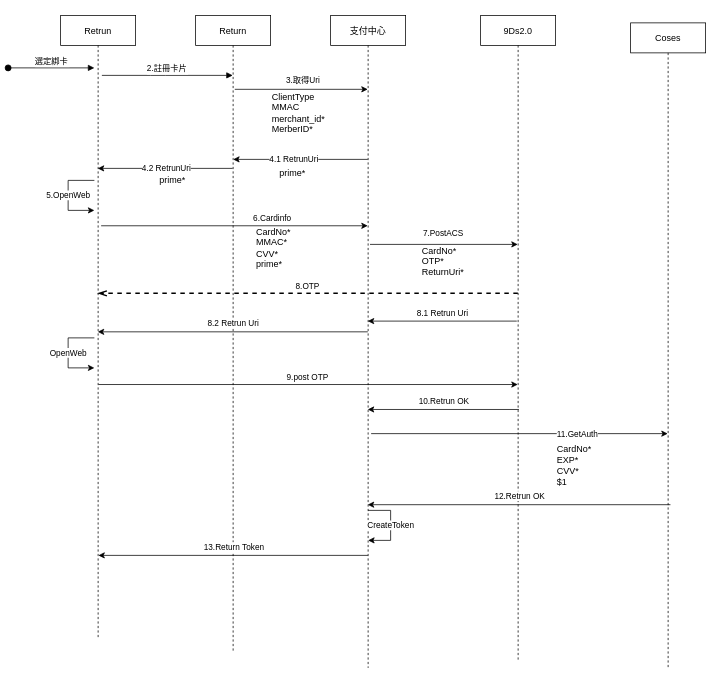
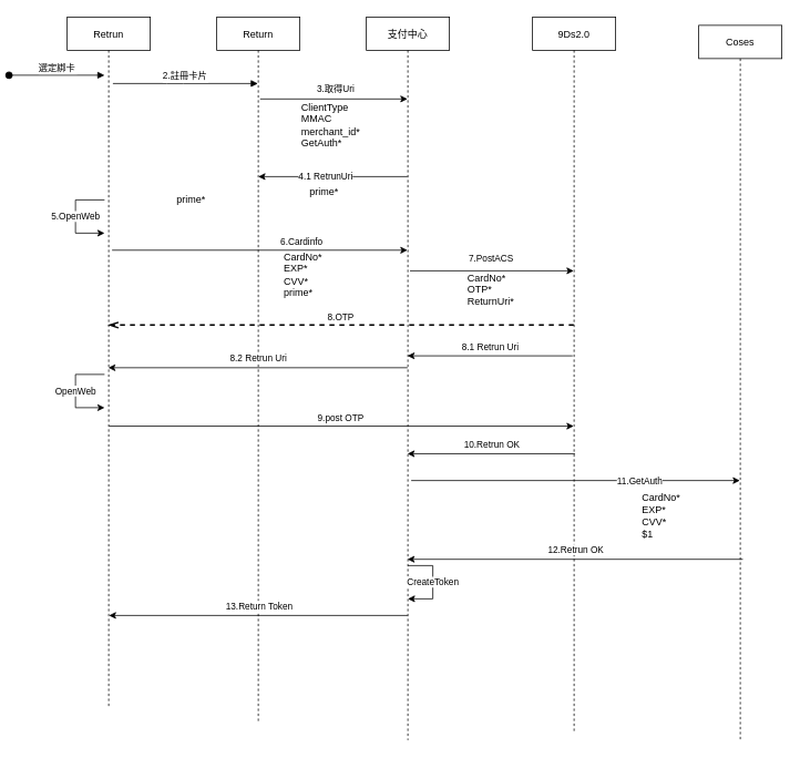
- <mxCell id="14" value="ClientType&lt;br&gt;MMAC&lt;br&gt;merchant_id*&lt;br&gt;MerberID*" style="text;html=1;verticalAlign=middle;resizable=0;points=[];autosize=1;strokeColor=none;fillColor=none;" parent="1" vertex="1"><mxGeometry x="300" y="120" width="90" height="60" as="geometry" /></mxCell>
+ <mxCell id="14" value="ClientType&lt;br&gt;MMAC&lt;br&gt;merchant_id*&lt;br&gt;GetAuth*" style="text;html=1;verticalAlign=middle;resizable=0;points=[];autosize=1;strokeColor=none;fillColor=none;" parent="1" vertex="1"><mxGeometry x="300" y="120" width="90" height="60" as="geometry" /></mxCell>
- <mxCell id="20" value="4.2 RetrunUri" style="endArrow=classic;html=1;exitX=0.493;exitY=0.24;exitDx=0;exitDy=0;exitPerimeter=0;" edge="1" parent="1" source="6" target="2"><mxGeometry x="-0.019" width="50" height="50" relative="1" as="geometry"><mxPoint x="330" y="320" as="sourcePoint" /><mxPoint x="380" y="270" as="targetPoint" /><mxPoint as="offset" /></mxGeometry></mxCell>
- <mxCell id="17" value="CardNo*&lt;br&gt;MMAC*&lt;br&gt;CVV*&lt;br&gt;prime*" style="text;html=1;verticalAlign=middle;resizable=0;points=[];autosize=1;strokeColor=none;fillColor=none;" vertex="1" parent="1"><mxGeometry x="279" y="300" width="60" height="60" as="geometry" /></mxCell>
+ <mxCell id="17" value="CardNo*&lt;br&gt;EXP*&lt;br&gt;CVV*&lt;br&gt;prime*" style="text;html=1;verticalAlign=middle;resizable=0;points=[];autosize=1;strokeColor=none;fillColor=none;" vertex="1" parent="1"><mxGeometry x="279" y="300" width="60" height="60" as="geometry" /></mxCell>
- <mxCell id="28" value="CardNo*&lt;br&gt;EXP*&lt;br&gt;CVV*&lt;br&gt;$1" style="text;html=1;verticalAlign=middle;resizable=0;points=[];autosize=1;strokeColor=none;fillColor=none;" vertex="1" parent="1"><mxGeometry x="680" y="590" width="60" height="60" as="geometry" /></mxCell>
+ <mxCell id="28" value="CardNo*&lt;br&gt;EXP*&lt;br&gt;CVV*&lt;br&gt;$1" style="text;html=1;verticalAlign=middle;resizable=0;points=[];autosize=1;strokeColor=none;fillColor=none;" vertex="1" parent="1"><mxGeometry x="710" y="590" width="60" height="60" as="geometry" /></mxCell>
